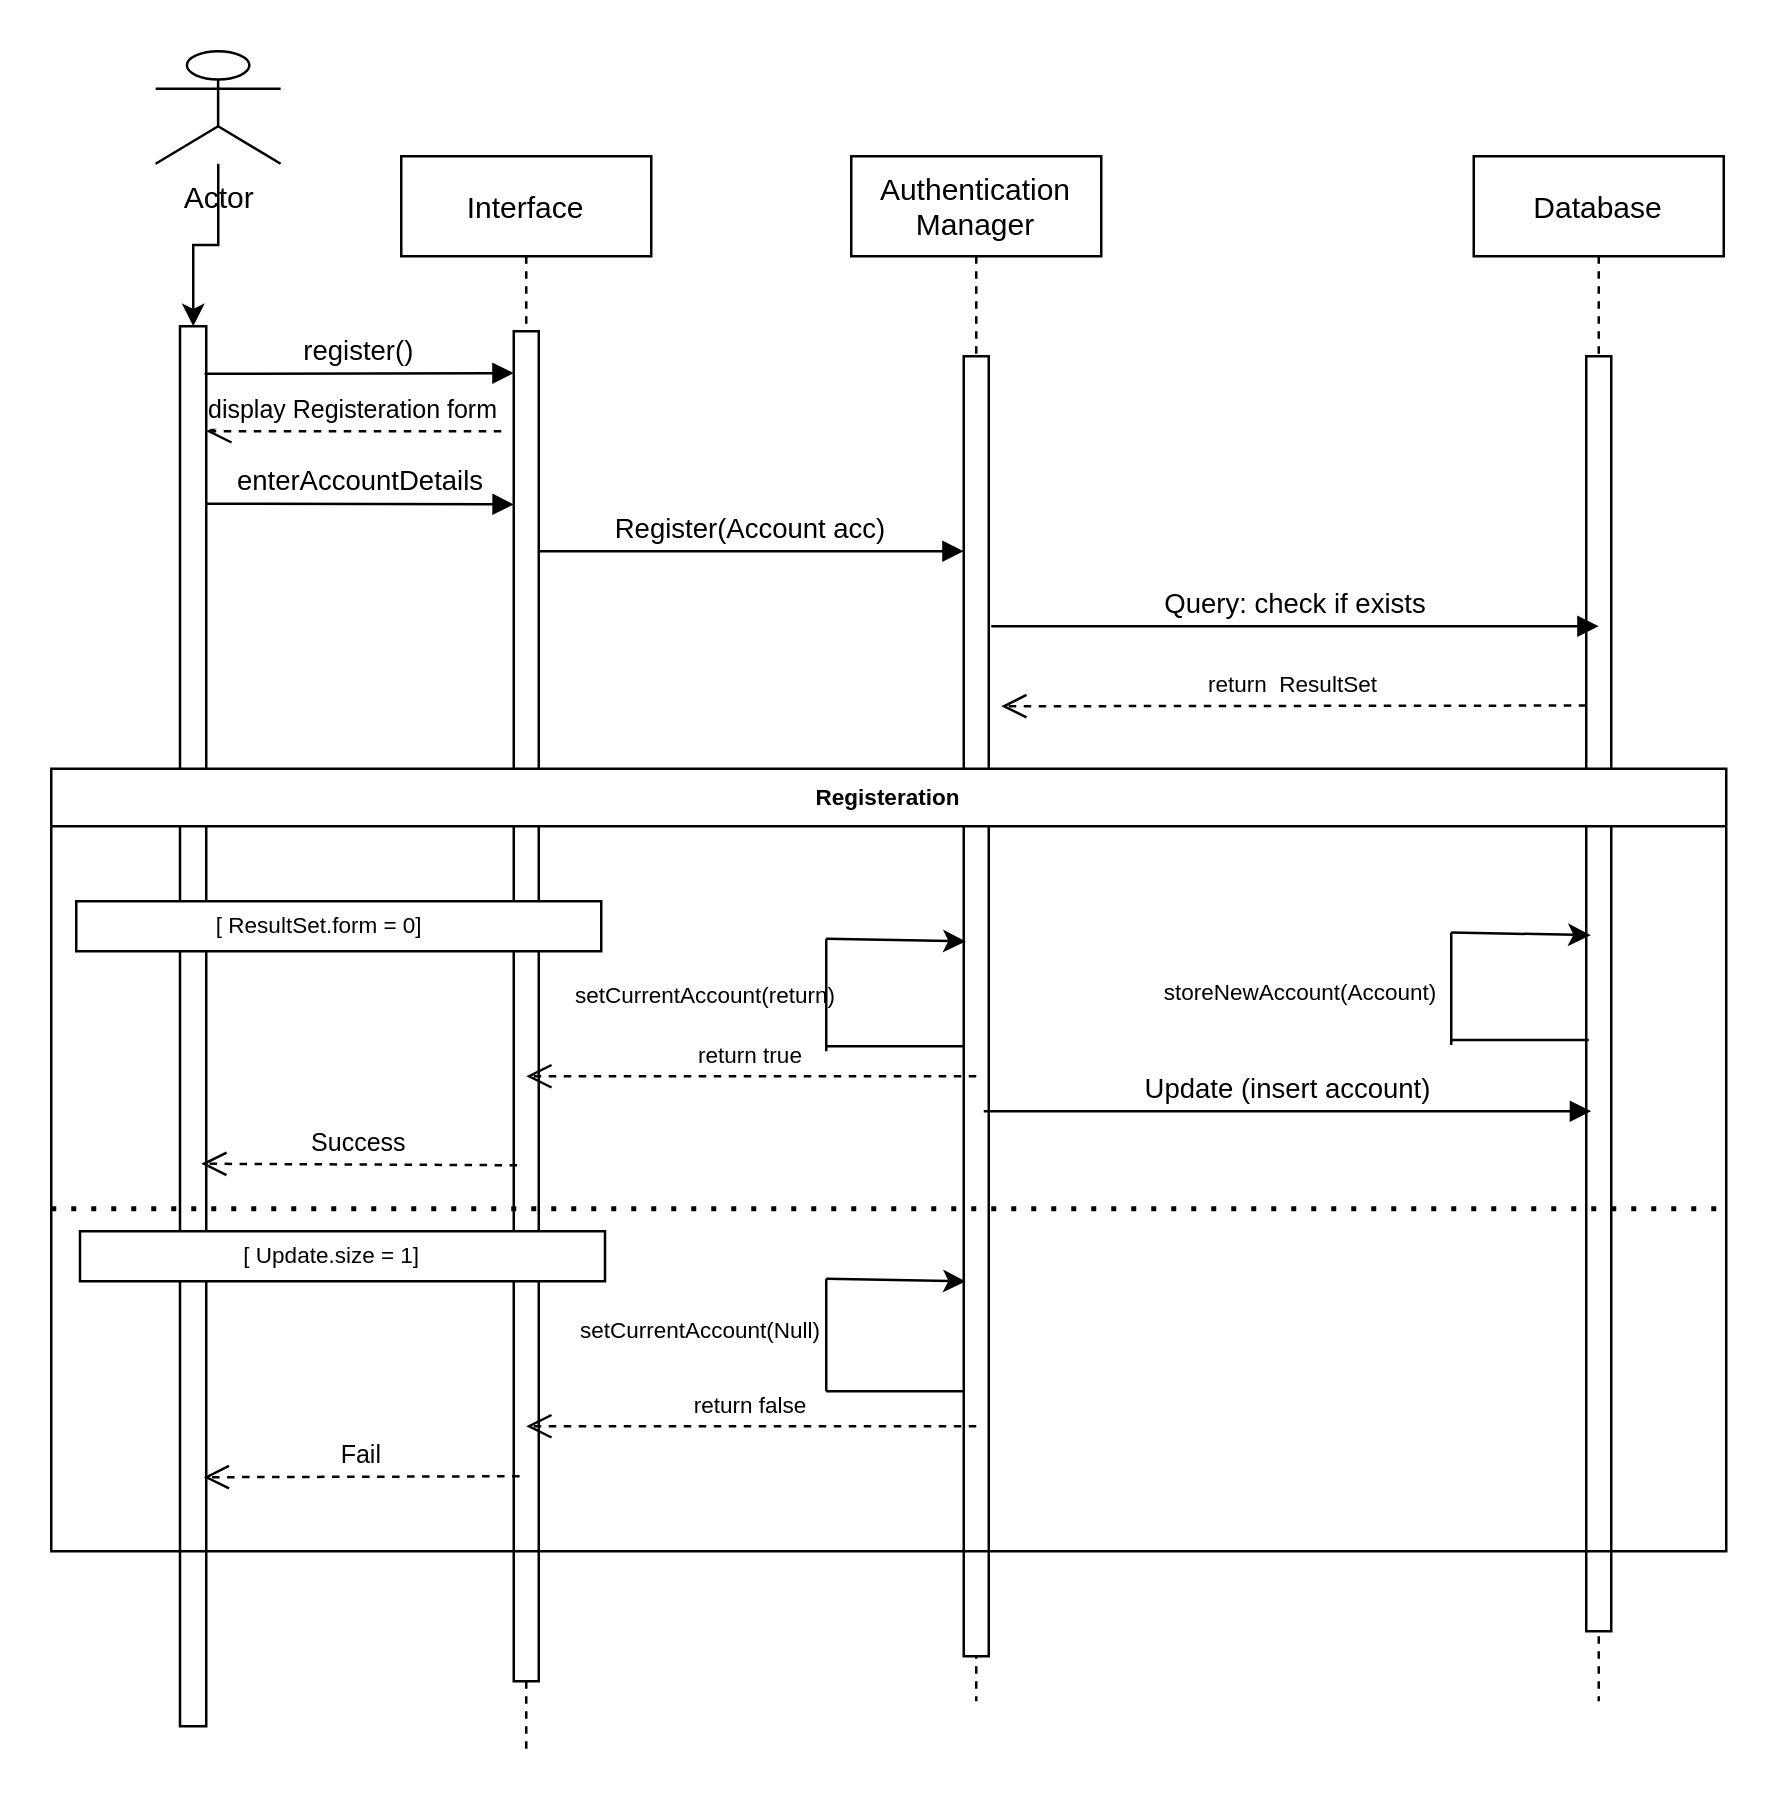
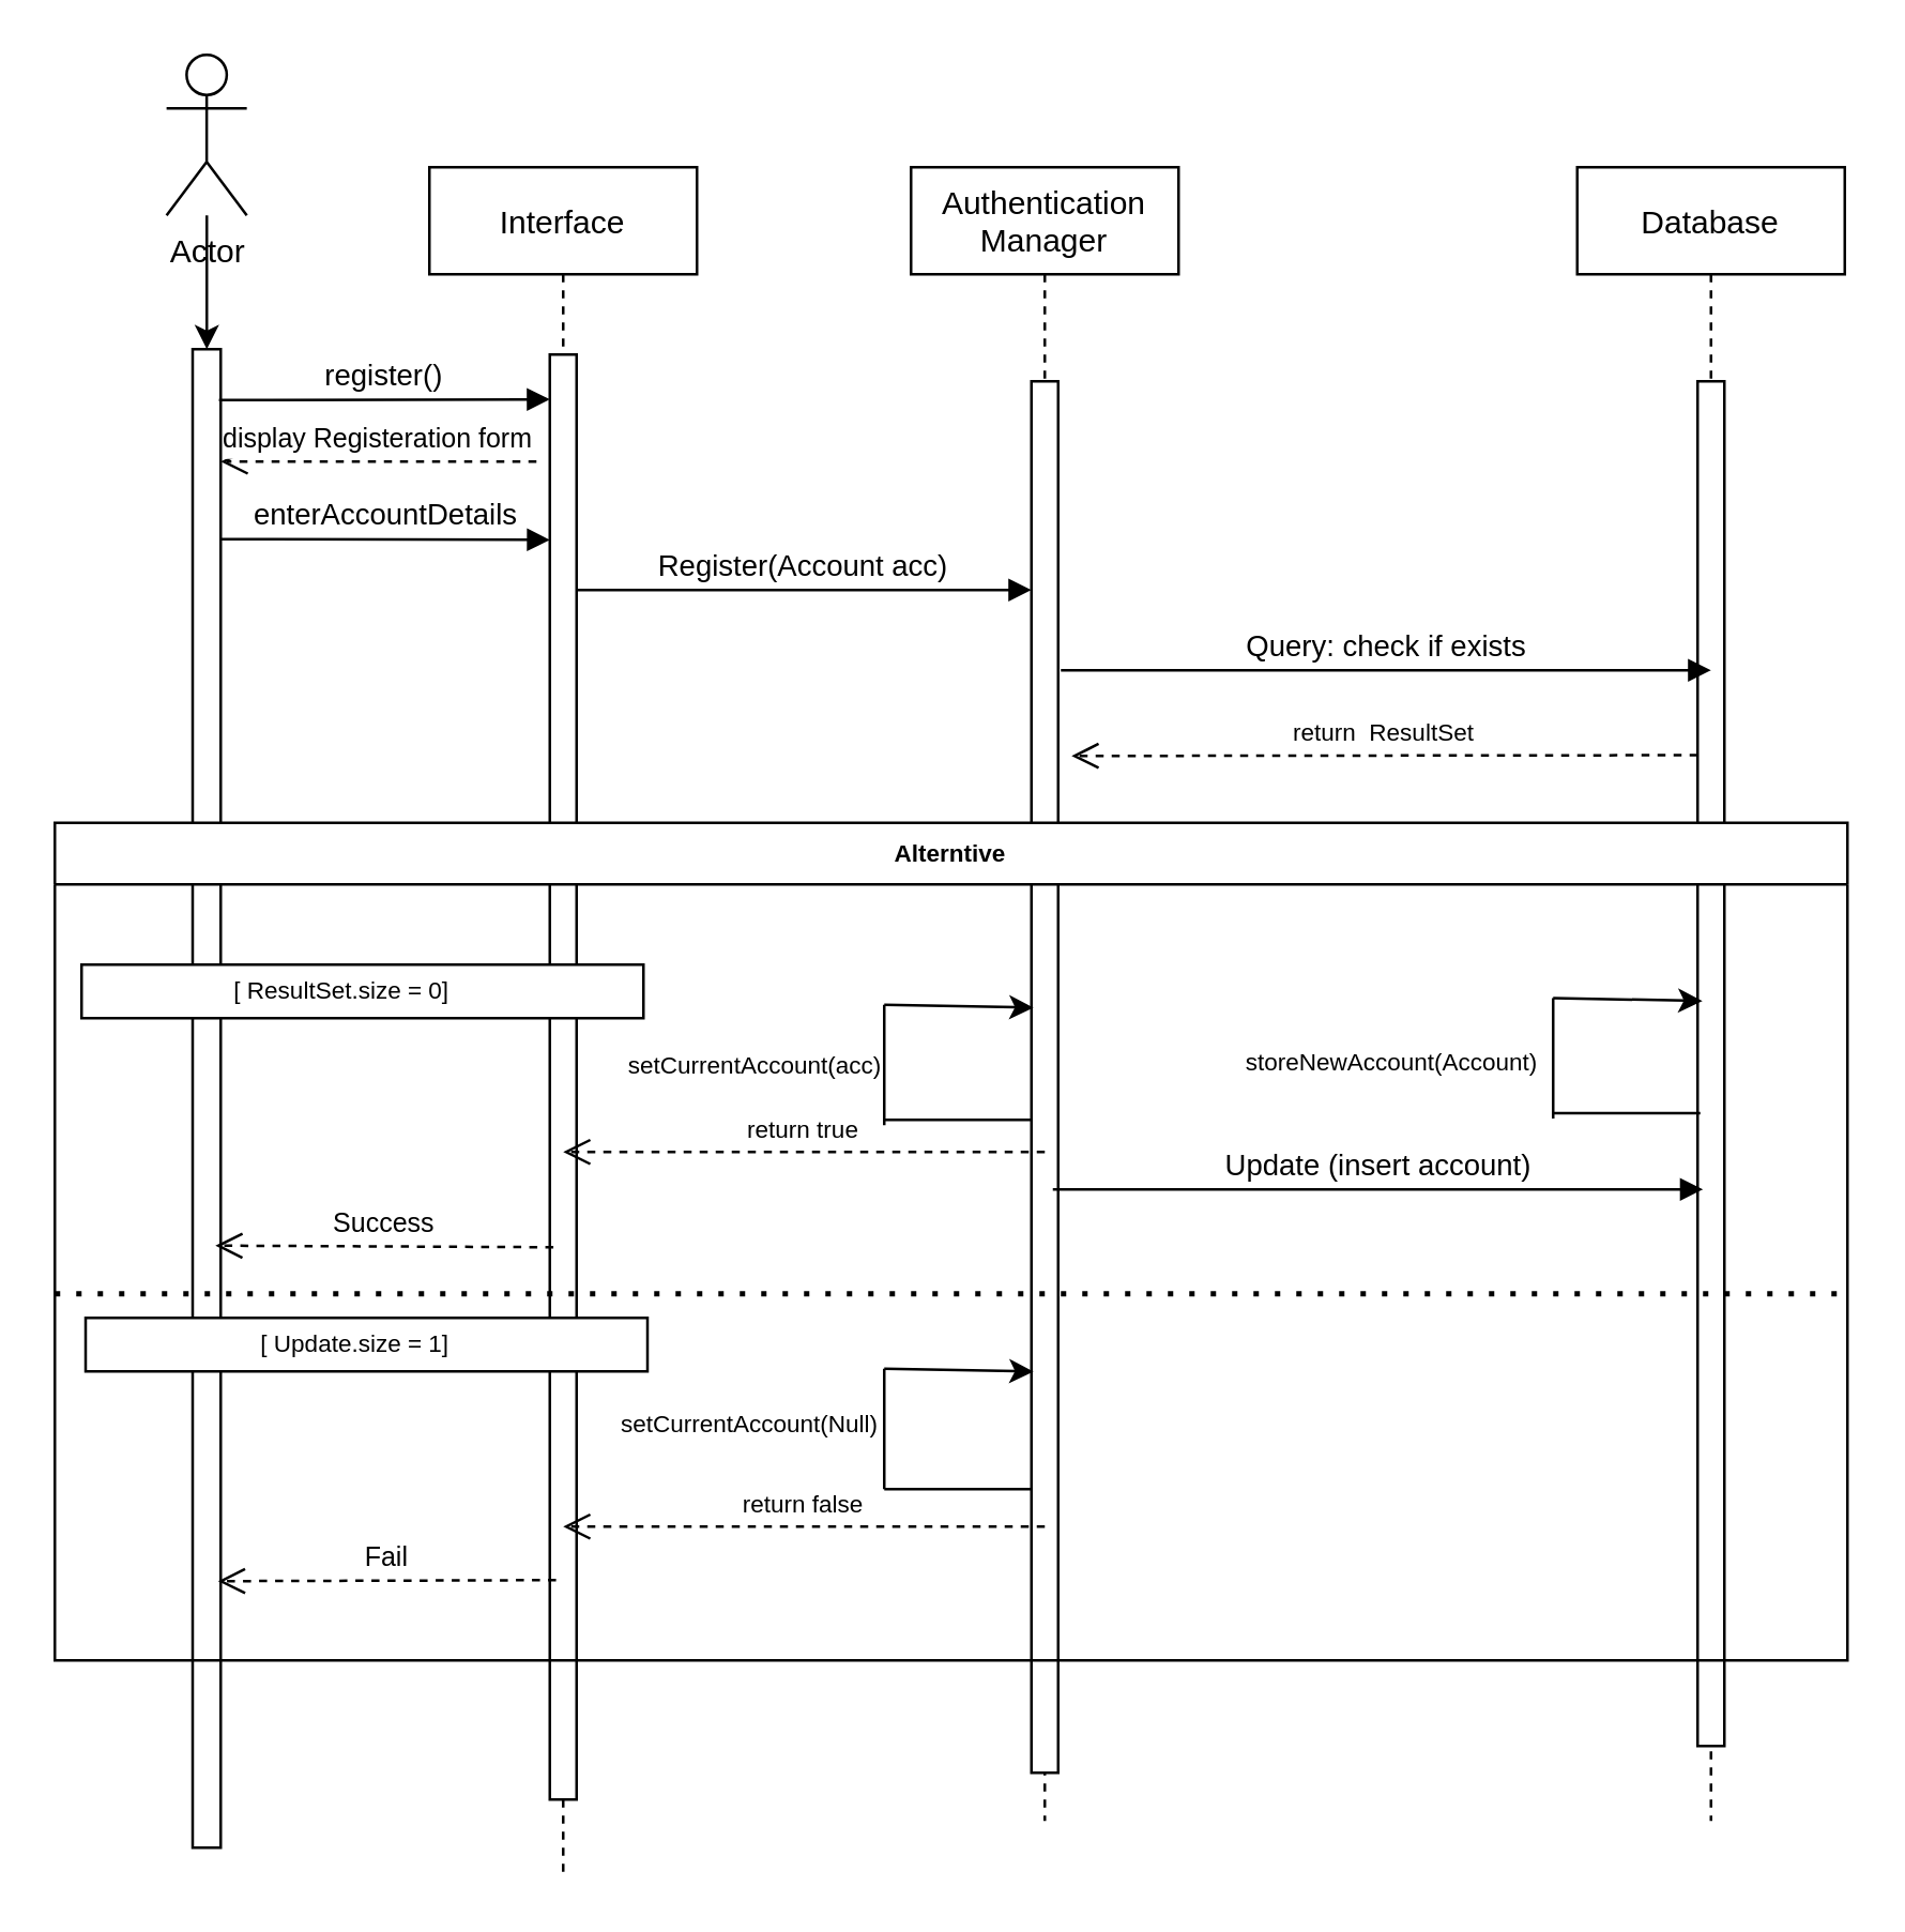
- <mxCell id="10" value="Actor" style="shape=umlActor;verticalLabelPosition=bottom;verticalAlign=top;html=1;outlineConnect=0;" parent="1" vertex="1"><mxGeometry x="61.75" y="20" width="50" height="45" as="geometry" /></mxCell>
+ <mxCell id="10" value="Actor" style="shape=umlActor;verticalLabelPosition=bottom;verticalAlign=top;html=1;outlineConnect=0;" parent="1" vertex="1"><mxGeometry x="61.75" y="20" width="30" height="60" as="geometry" /></mxCell>
- <mxCell id="22" value="Registeration" style="swimlane;fontSize=9;" parent="1" vertex="1"><mxGeometry x="20" y="307" width="670" height="313" as="geometry" /></mxCell>
+ <mxCell id="22" value="Alterntive" style="swimlane;fontSize=9;" parent="1" vertex="1"><mxGeometry x="20" y="307" width="670" height="313" as="geometry" /></mxCell>
- <mxCell id="24" value="[ ResultSet.form = 0]" style="text;html=1;strokeColor=none;fillColor=none;align=center;verticalAlign=middle;whiteSpace=wrap;rounded=0;fontSize=9;" parent="22" vertex="1"><mxGeometry x="10" y="48" width="195" height="30" as="geometry" /></mxCell>
+ <mxCell id="24" value="[ ResultSet.size = 0]" style="text;html=1;strokeColor=none;fillColor=none;align=center;verticalAlign=middle;whiteSpace=wrap;rounded=0;fontSize=9;" parent="22" vertex="1"><mxGeometry x="10" y="48" width="195" height="30" as="geometry" /></mxCell>
- <mxCell id="26" value="setCurrentAccount(return)" style="text;html=1;strokeColor=none;fillColor=none;align=center;verticalAlign=middle;whiteSpace=wrap;rounded=0;fontSize=9;" parent="22" vertex="1"><mxGeometry x="232" y="76" width="60" height="30" as="geometry" /></mxCell>
+ <mxCell id="26" value="setCurrentAccount(acc)" style="text;html=1;strokeColor=none;fillColor=none;align=center;verticalAlign=middle;whiteSpace=wrap;rounded=0;fontSize=9;" parent="22" vertex="1"><mxGeometry x="232" y="76" width="60" height="30" as="geometry" /></mxCell>
